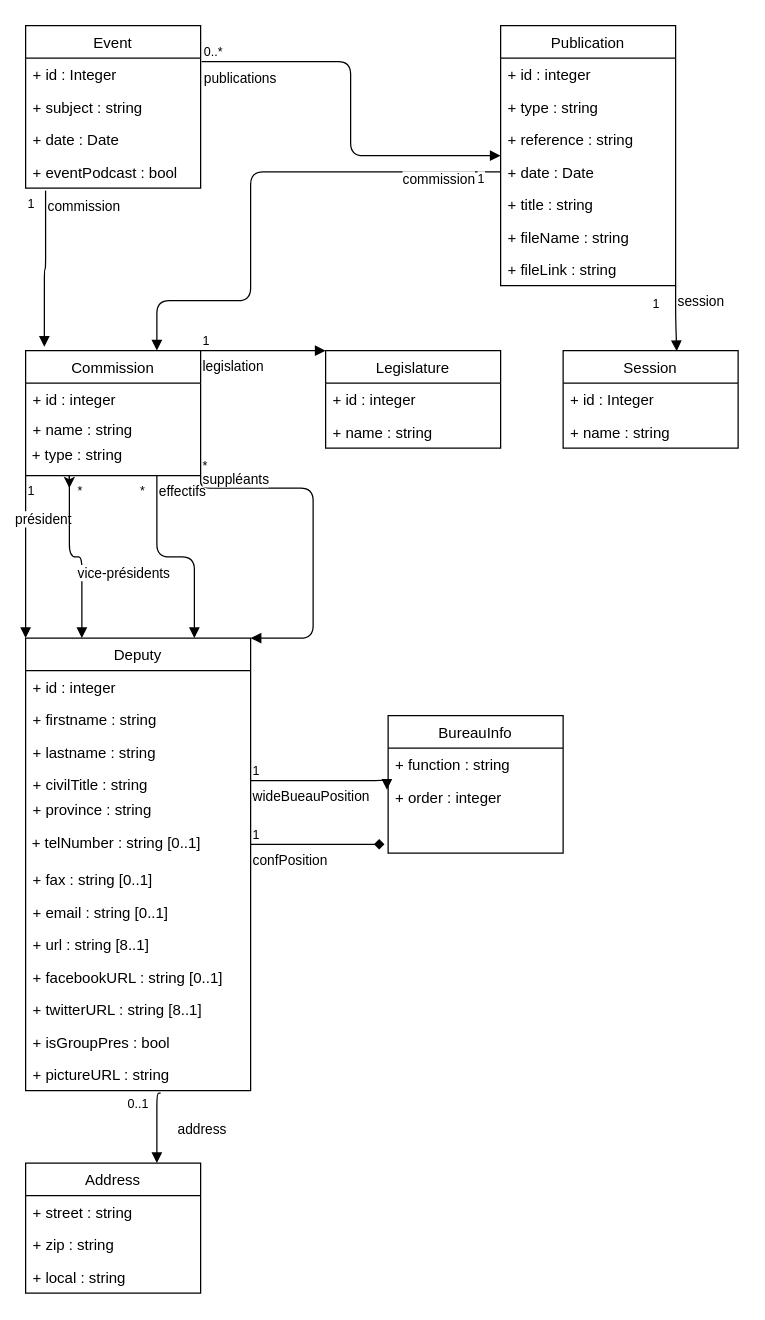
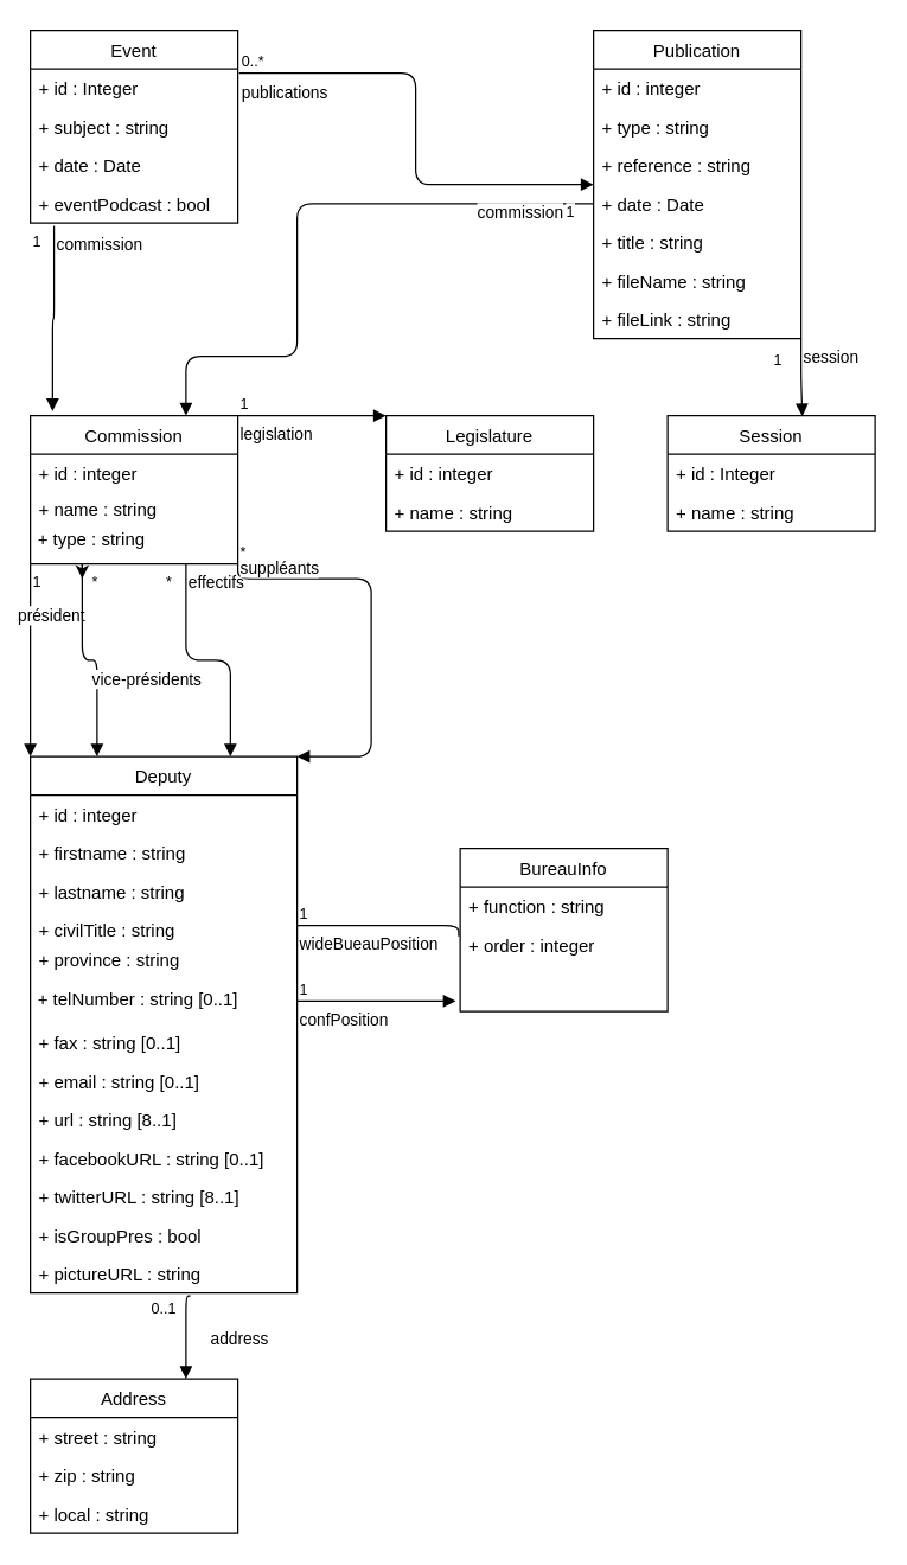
- <mxCell id="40" value="wideBueauPosition" style="endArrow=block;endFill=1;html=1;edgeStyle=orthogonalEdgeStyle;align=left;verticalAlign=top;exitX=1;exitY=0.5;exitDx=0;exitDy=0;entryX=-0.007;entryY=0.125;entryDx=0;entryDy=0;entryPerimeter=0;" edge="1" parent="1" source="14" target="44"><mxGeometry x="-1" relative="1" as="geometry"><mxPoint x="210" y="740" as="sourcePoint" /><mxPoint x="370" y="740" as="targetPoint" /><Array as="points"><mxPoint x="309" y="624" /></Array></mxGeometry></mxCell>
+ <mxCell id="40" value="wideBueauPosition" style="endArrow=none;endFill=1;html=1;edgeStyle=orthogonalEdgeStyle;align=left;verticalAlign=top;exitX=1;exitY=0.5;exitDx=0;exitDy=0;entryX=-0.007;entryY=0.125;entryDx=0;entryDy=0;entryPerimeter=0;" edge="1" parent="1" source="14" target="44"><mxGeometry x="-1" relative="1" as="geometry"><mxPoint x="210" y="740" as="sourcePoint" /><mxPoint x="370" y="740" as="targetPoint" /><Array as="points"><mxPoint x="309" y="624" /></Array></mxGeometry></mxCell>
- <mxCell id="45" value="confPosition" style="endArrow=diamond;endFill=1;html=1;edgeStyle=orthogonalEdgeStyle;align=left;verticalAlign=top;exitX=1;exitY=0.5;exitDx=0;exitDy=0;entryX=-0.021;entryY=0.879;entryDx=0;entryDy=0;entryPerimeter=0;" edge="1" parent="1" source="15" target="44"><mxGeometry x="-1" relative="1" as="geometry"><mxPoint x="230" y="740" as="sourcePoint" /><mxPoint x="390" y="740" as="targetPoint" /></mxGeometry></mxCell>
+ <mxCell id="45" value="confPosition" style="endArrow=block;endFill=1;html=1;edgeStyle=orthogonalEdgeStyle;align=left;verticalAlign=top;exitX=1;exitY=0.5;exitDx=0;exitDy=0;entryX=-0.021;entryY=0.879;entryDx=0;entryDy=0;entryPerimeter=0;" edge="1" parent="1" source="15" target="44"><mxGeometry x="-1" relative="1" as="geometry"><mxPoint x="230" y="740" as="sourcePoint" /><mxPoint x="390" y="740" as="targetPoint" /></mxGeometry></mxCell>
